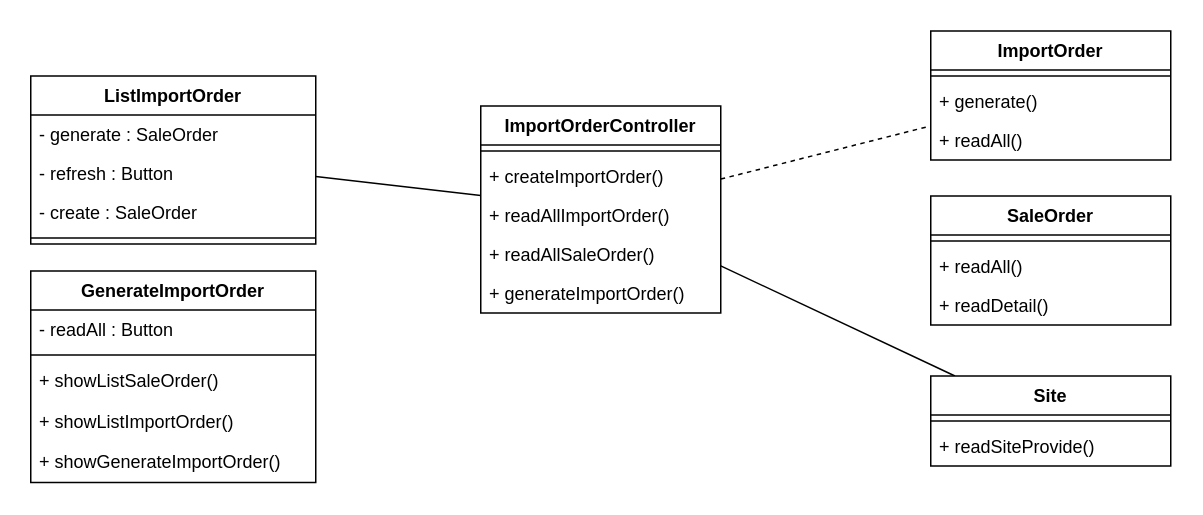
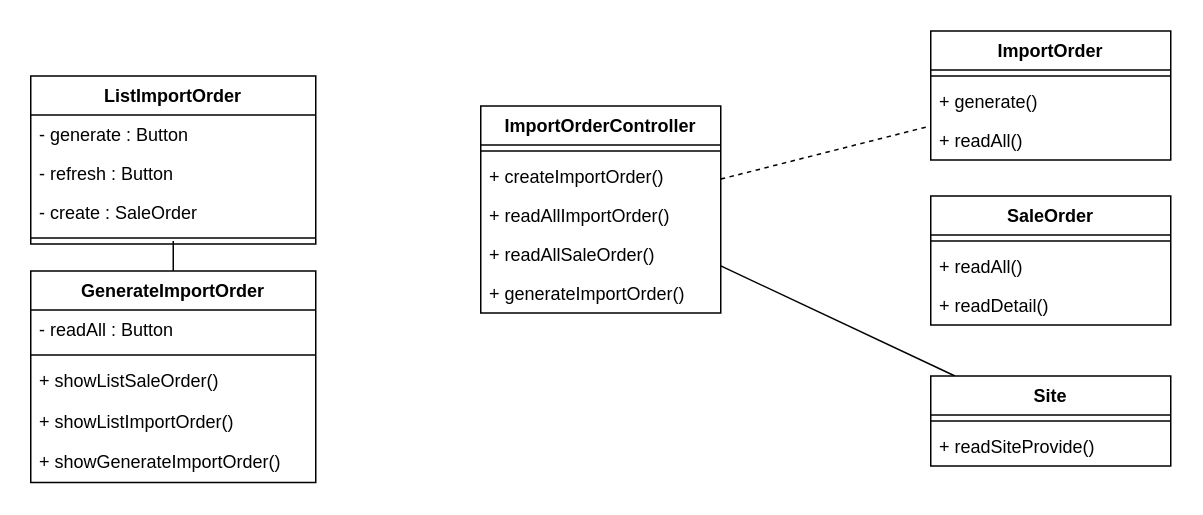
- <mxCell id="13" value="- generate : SaleOrder" style="text;strokeColor=none;fillColor=none;align=left;verticalAlign=top;spacingLeft=4;spacingRight=4;overflow=hidden;rotatable=0;points=[[0,0.5],[1,0.5]];portConstraint=eastwest;" parent="12" vertex="1"><mxGeometry y="26" width="190" height="26" as="geometry" /></mxCell>
+ <mxCell id="13" value="- generate : Button" style="text;strokeColor=none;fillColor=none;align=left;verticalAlign=top;spacingLeft=4;spacingRight=4;overflow=hidden;rotatable=0;points=[[0,0.5],[1,0.5]];portConstraint=eastwest;" parent="12" vertex="1"><mxGeometry y="26" width="190" height="26" as="geometry" /></mxCell>
- <mxCell id="5" style="edgeStyle=none;rounded=0;orthogonalLoop=1;jettySize=auto;html=1;endArrow=none;endFill=0;" parent="1" source="12" target="6" edge="1"><mxGeometry relative="1" as="geometry" /></mxCell>
+ <mxCell id="4" style="edgeStyle=orthogonalEdgeStyle;rounded=0;orthogonalLoop=1;jettySize=auto;html=1;endArrow=none;endFill=0;" parent="1" source="12" target="21" edge="1"><mxGeometry relative="1" as="geometry" /></mxCell>
